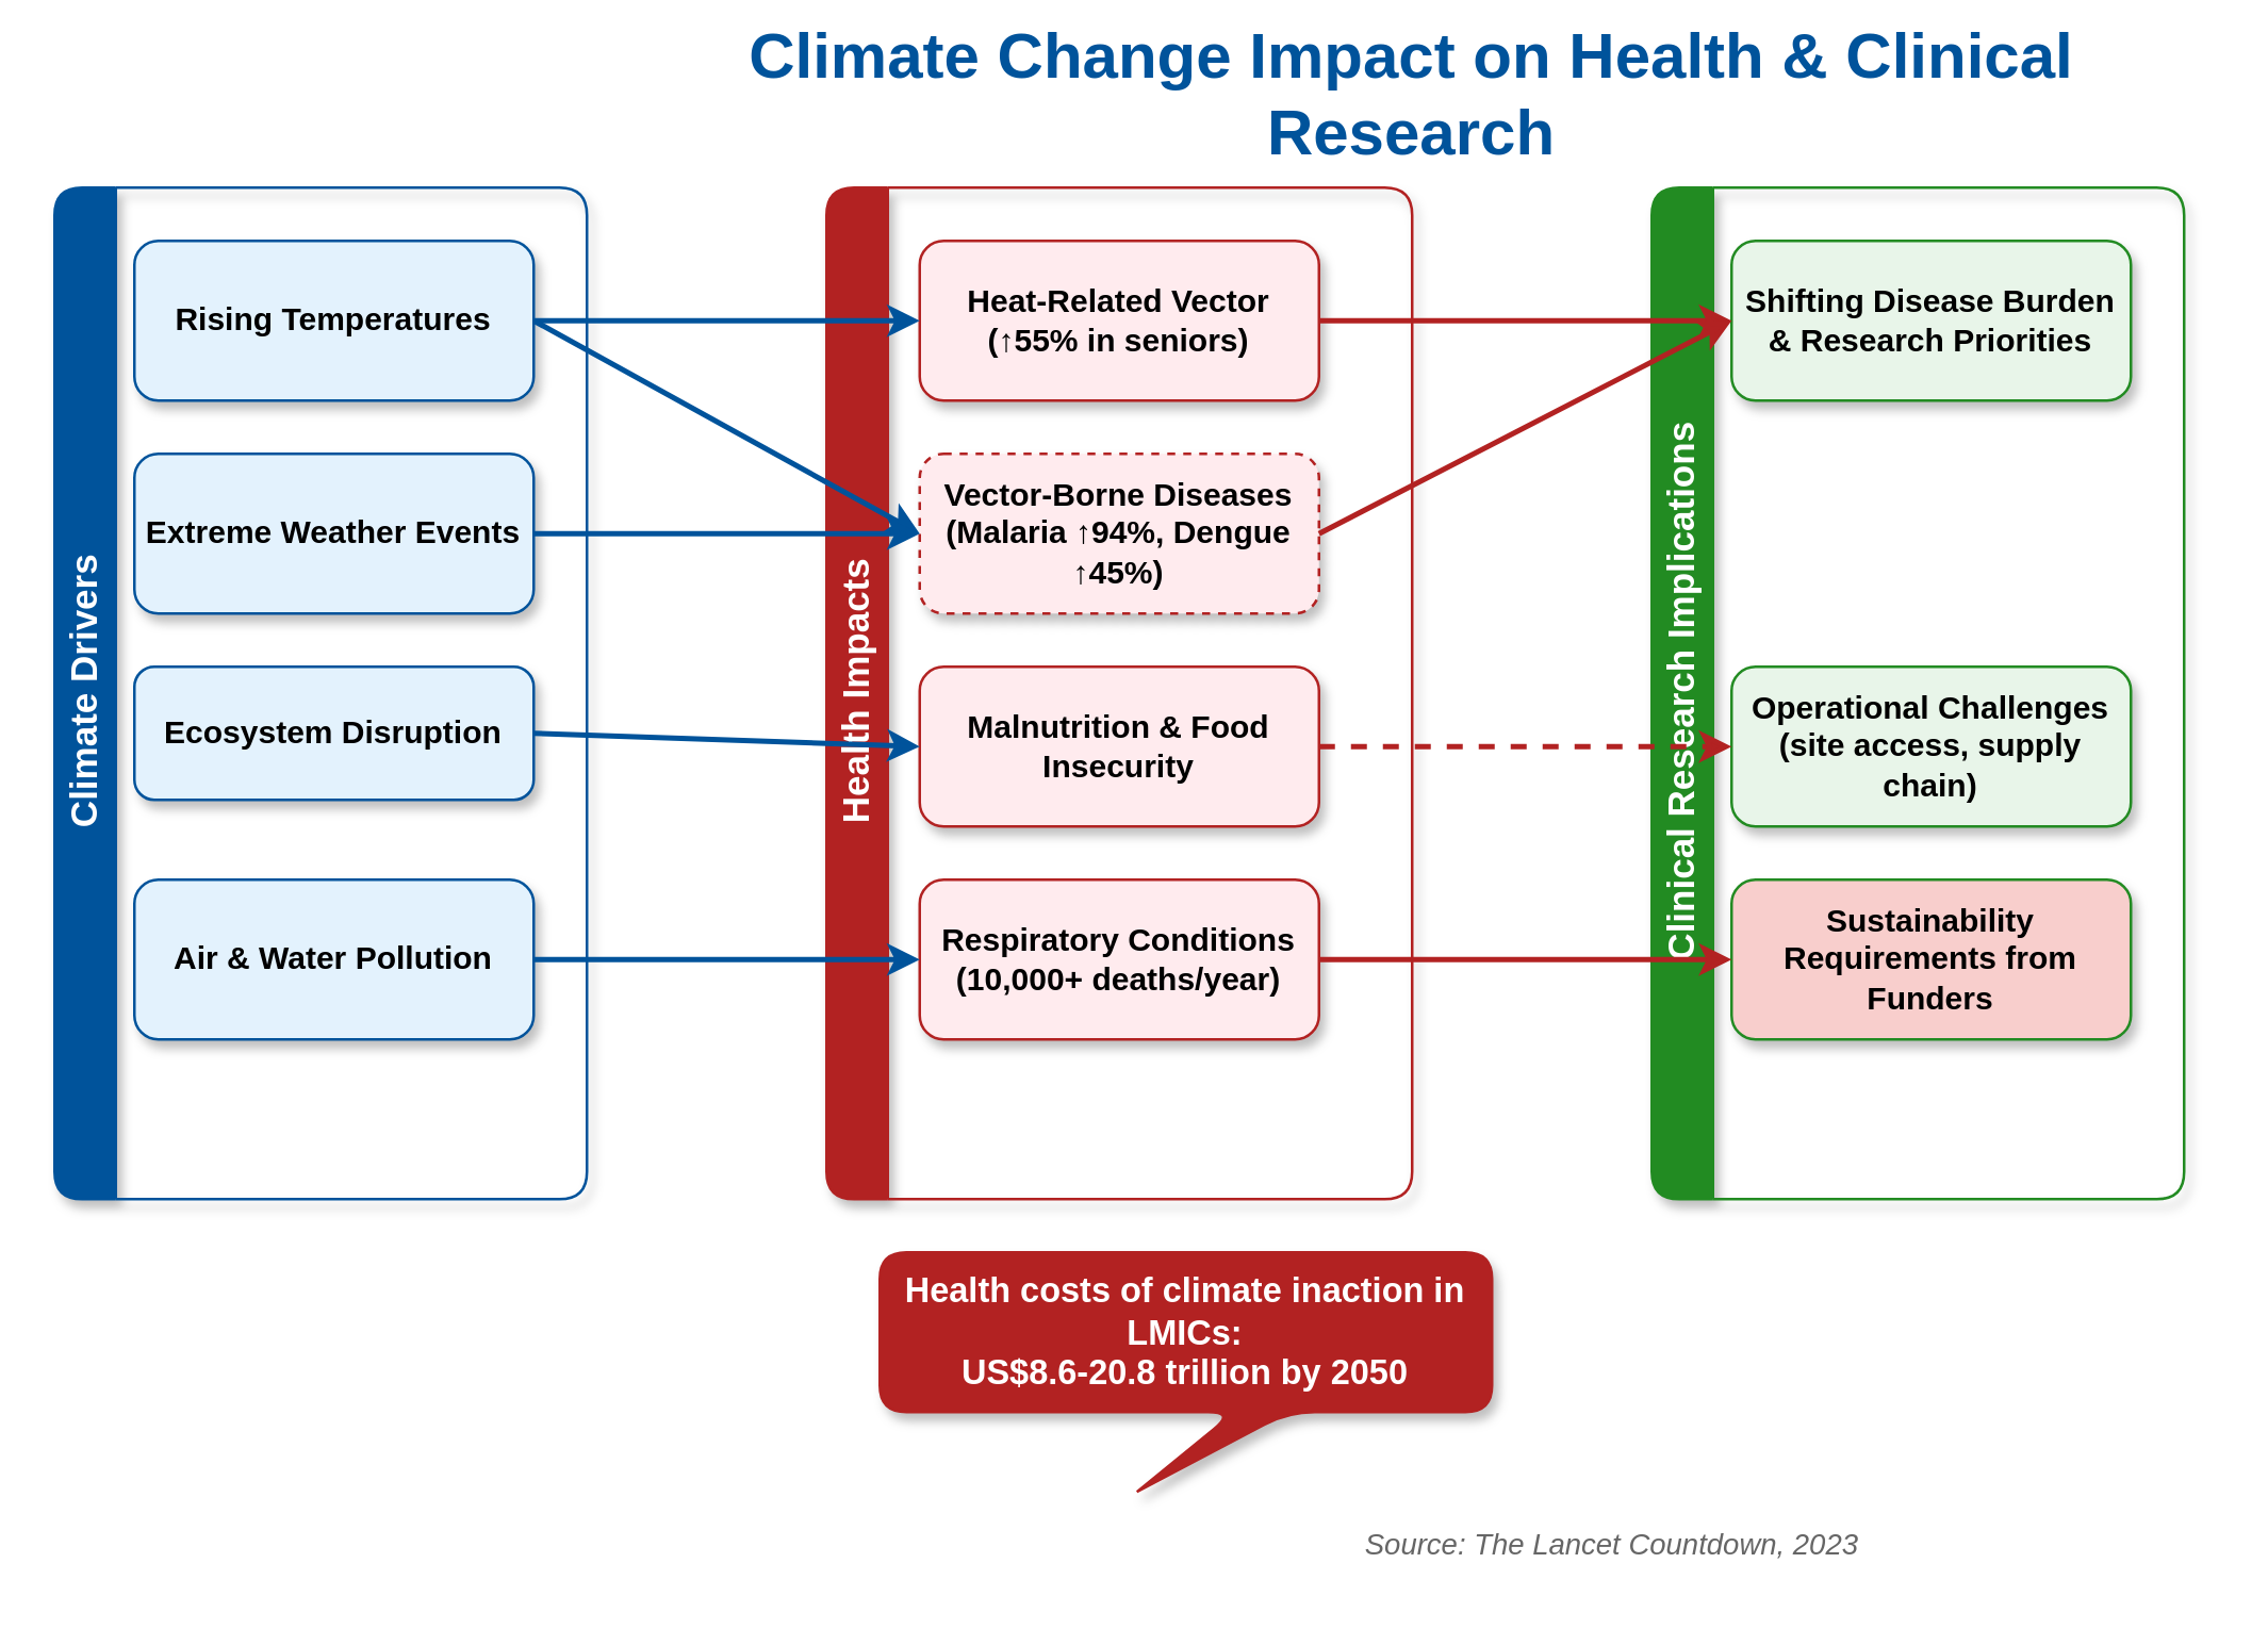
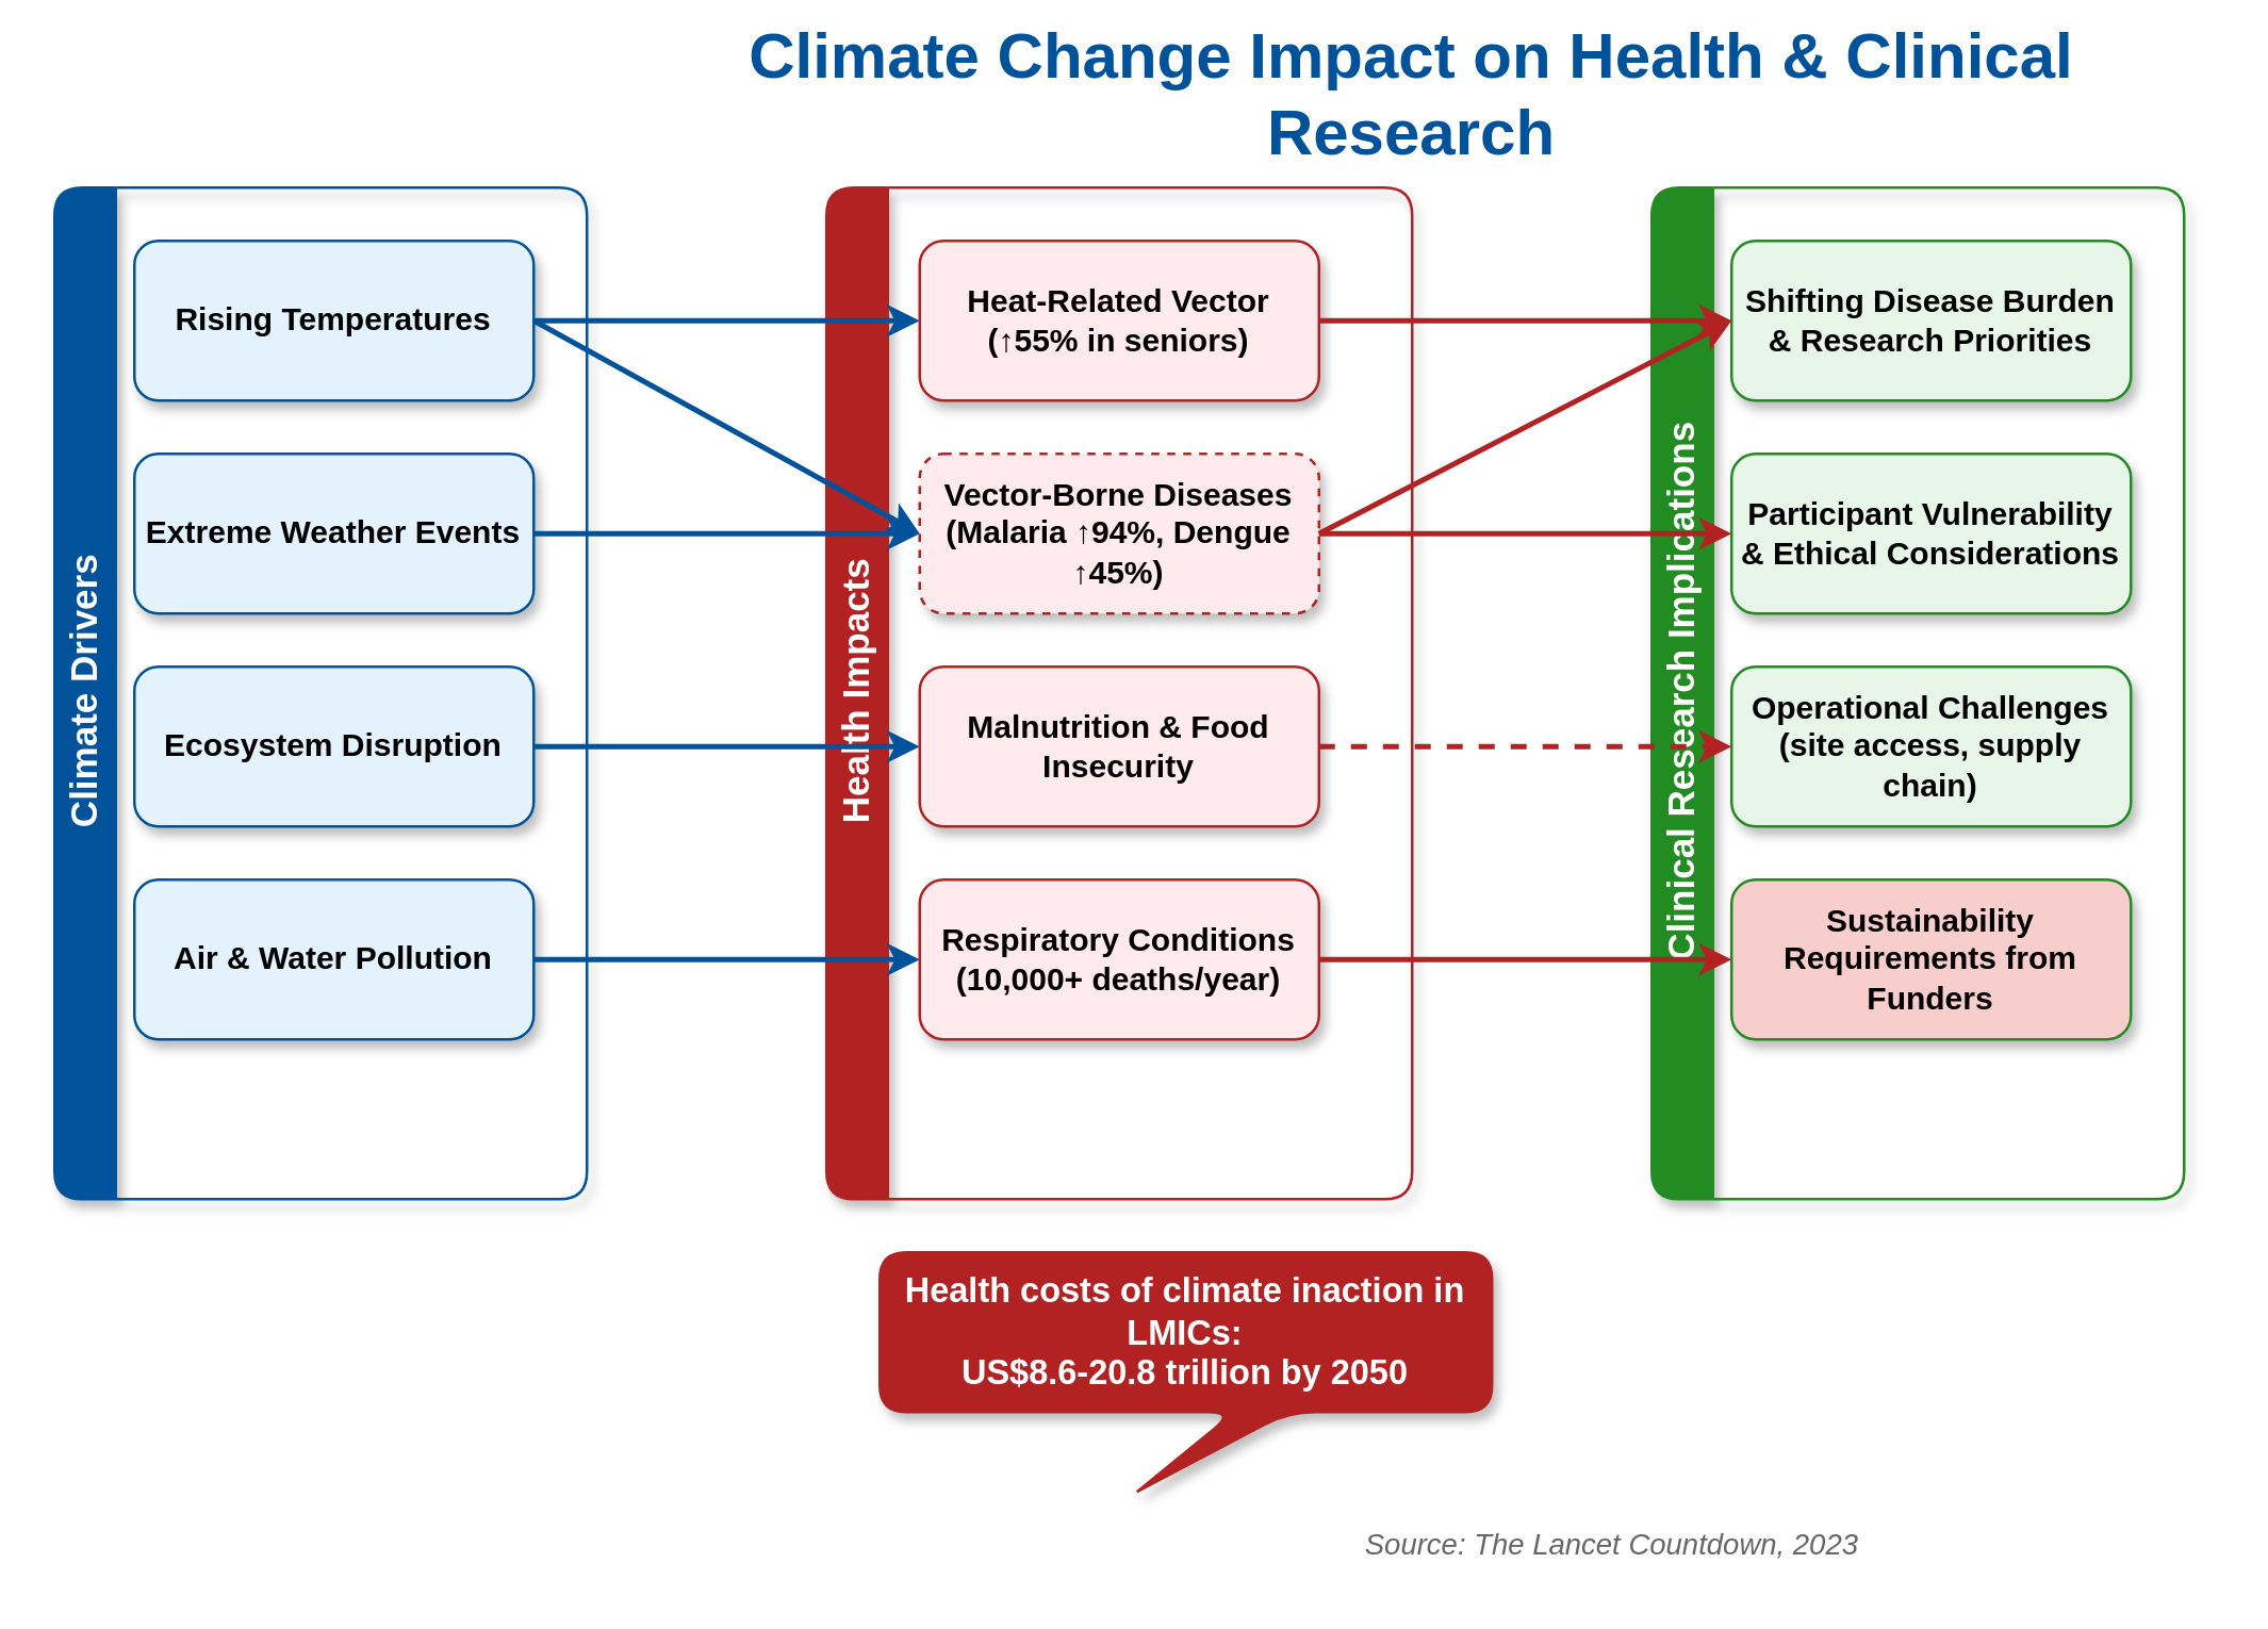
+ <mxCell id="25" value="" style="endArrow=classic;html=1;rounded=0;exitX=1;exitY=0.5;exitDx=0;exitDy=0;entryX=0;entryY=0.5;entryDx=0;entryDy=0;strokeColor=#B22222;strokeWidth=2;" parent="1" source="10" target="15" edge="1"><mxGeometry width="50" height="50" relative="1" as="geometry"><mxPoint x="310" y="390" as="sourcePoint" /><mxPoint x="360" y="340" as="targetPoint" /></mxGeometry></mxCell>
+ <mxCell id="15" value="&lt;font face=&quot;Arial&quot;&gt;&lt;b&gt;Participant Vulnerability &amp; Ethical Considerations&lt;/b&gt;&lt;/font&gt;" style="rounded=1;whiteSpace=wrap;html=1;fillColor=#E8F5E9;strokeColor=#228B22;fontColor=#000000;shadow=1;" parent="13" vertex="1"><mxGeometry x="30" y="100" width="150" height="60" as="geometry" /></mxCell>
- <mxCell id="6" value="&lt;font face=&quot;Arial&quot;&gt;&lt;b&gt;Ecosystem Disruption&lt;/b&gt;&lt;/font&gt;" style="rounded=1;whiteSpace=wrap;html=1;fillColor=#E3F2FD;strokeColor=#00539B;fontColor=#000000;shadow=1;" parent="3" vertex="1"><mxGeometry x="30" y="180" width="150" height="50" as="geometry" /></mxCell>
+ <mxCell id="6" value="&lt;font face=&quot;Arial&quot;&gt;&lt;b&gt;Ecosystem Disruption&lt;/b&gt;&lt;/font&gt;" style="rounded=1;whiteSpace=wrap;html=1;fillColor=#E3F2FD;strokeColor=#00539B;fontColor=#000000;shadow=1;" parent="3" vertex="1"><mxGeometry x="30" y="180" width="150" height="60" as="geometry" /></mxCell>
